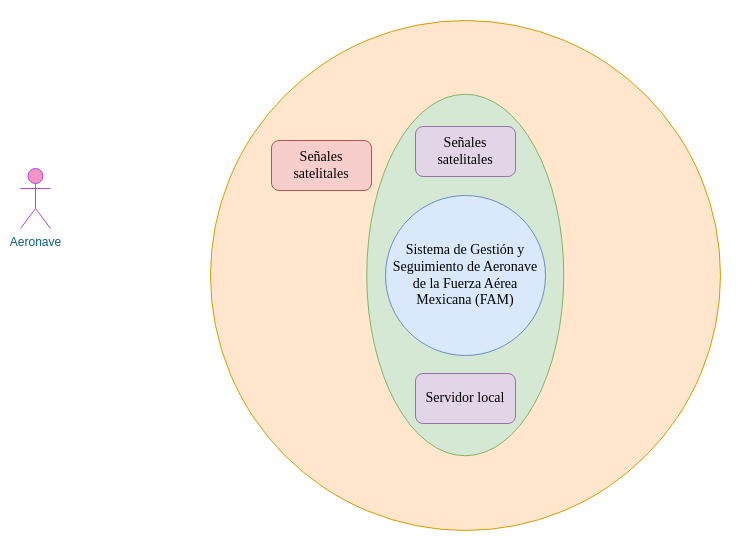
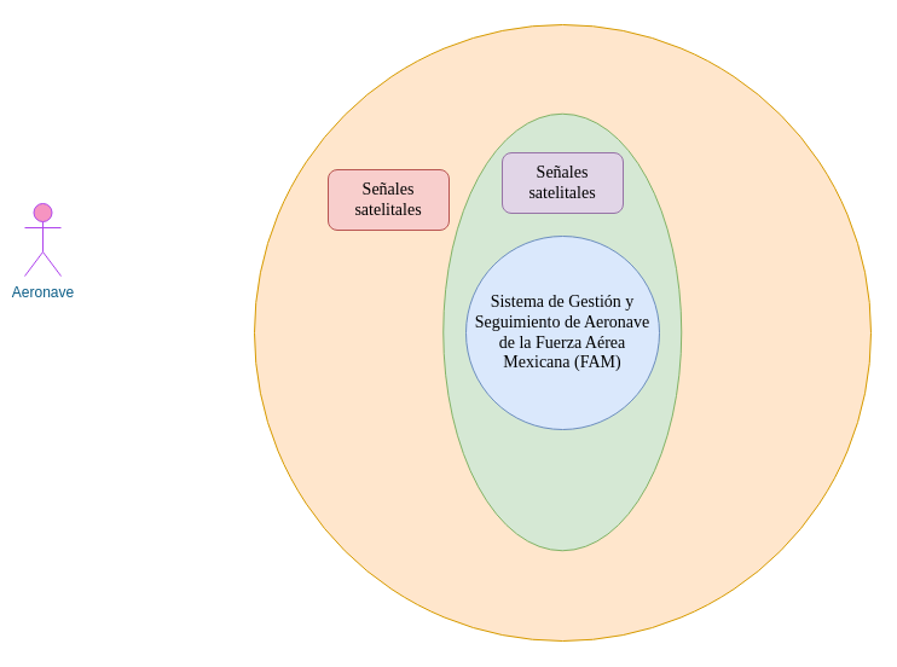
- <mxCell id="7" value="Servidor local" style="rounded=1;whiteSpace=wrap;html=1;sketch=0;fontFamily=Tahoma;fontSize=14;strokeColor=#9673a6;fillColor=#e1d5e7;align=center;" parent="1" vertex="1"><mxGeometry x="415" y="373" width="100" height="50" as="geometry" /></mxCell>
